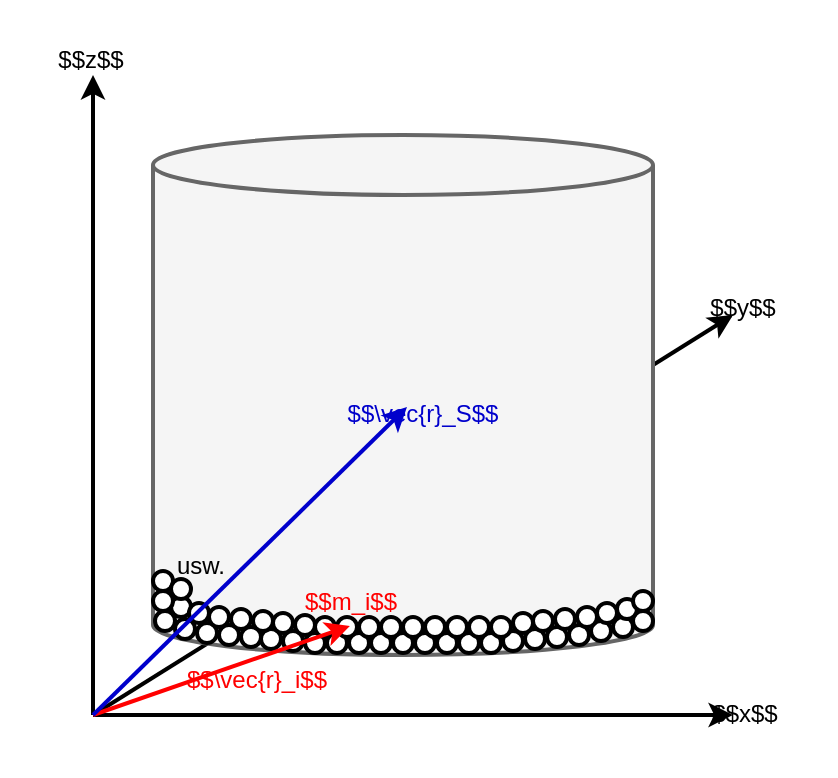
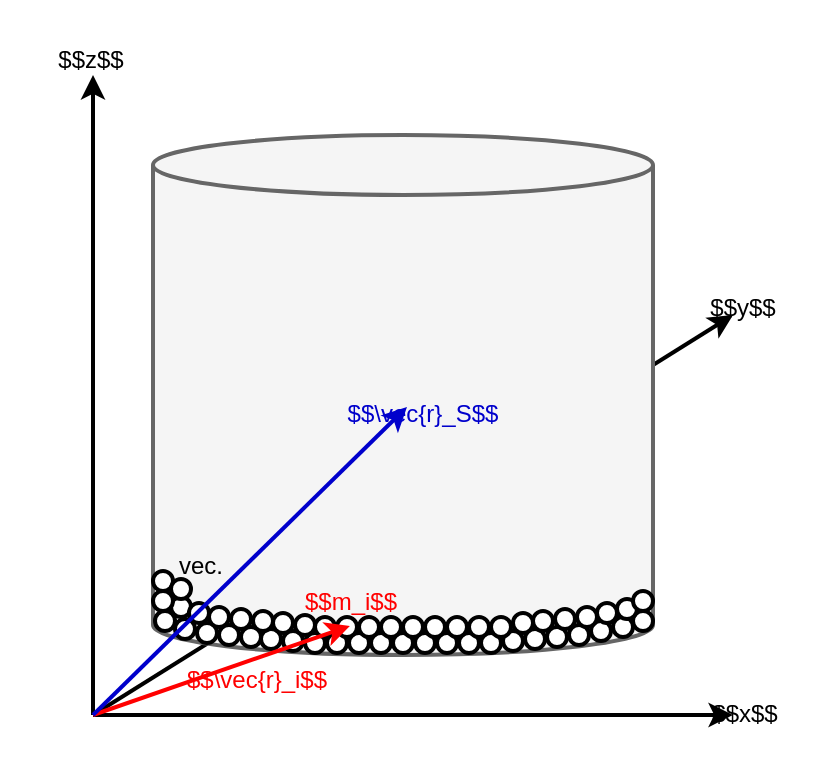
- <mxCell id="53" value="usw." style="text;html=1;resizable=0;autosize=1;align=center;verticalAlign=middle;points=[];fillColor=none;strokeColor=none;rounded=0;" vertex="1" parent="1"><mxGeometry x="80" y="273" width="40" height="20" as="geometry" /></mxCell>
+ <mxCell id="53" value="vec." style="text;html=1;resizable=0;autosize=1;align=center;verticalAlign=middle;points=[];fillColor=none;strokeColor=none;rounded=0;" vertex="1" parent="1"><mxGeometry x="80" y="273" width="40" height="20" as="geometry" /></mxCell>
